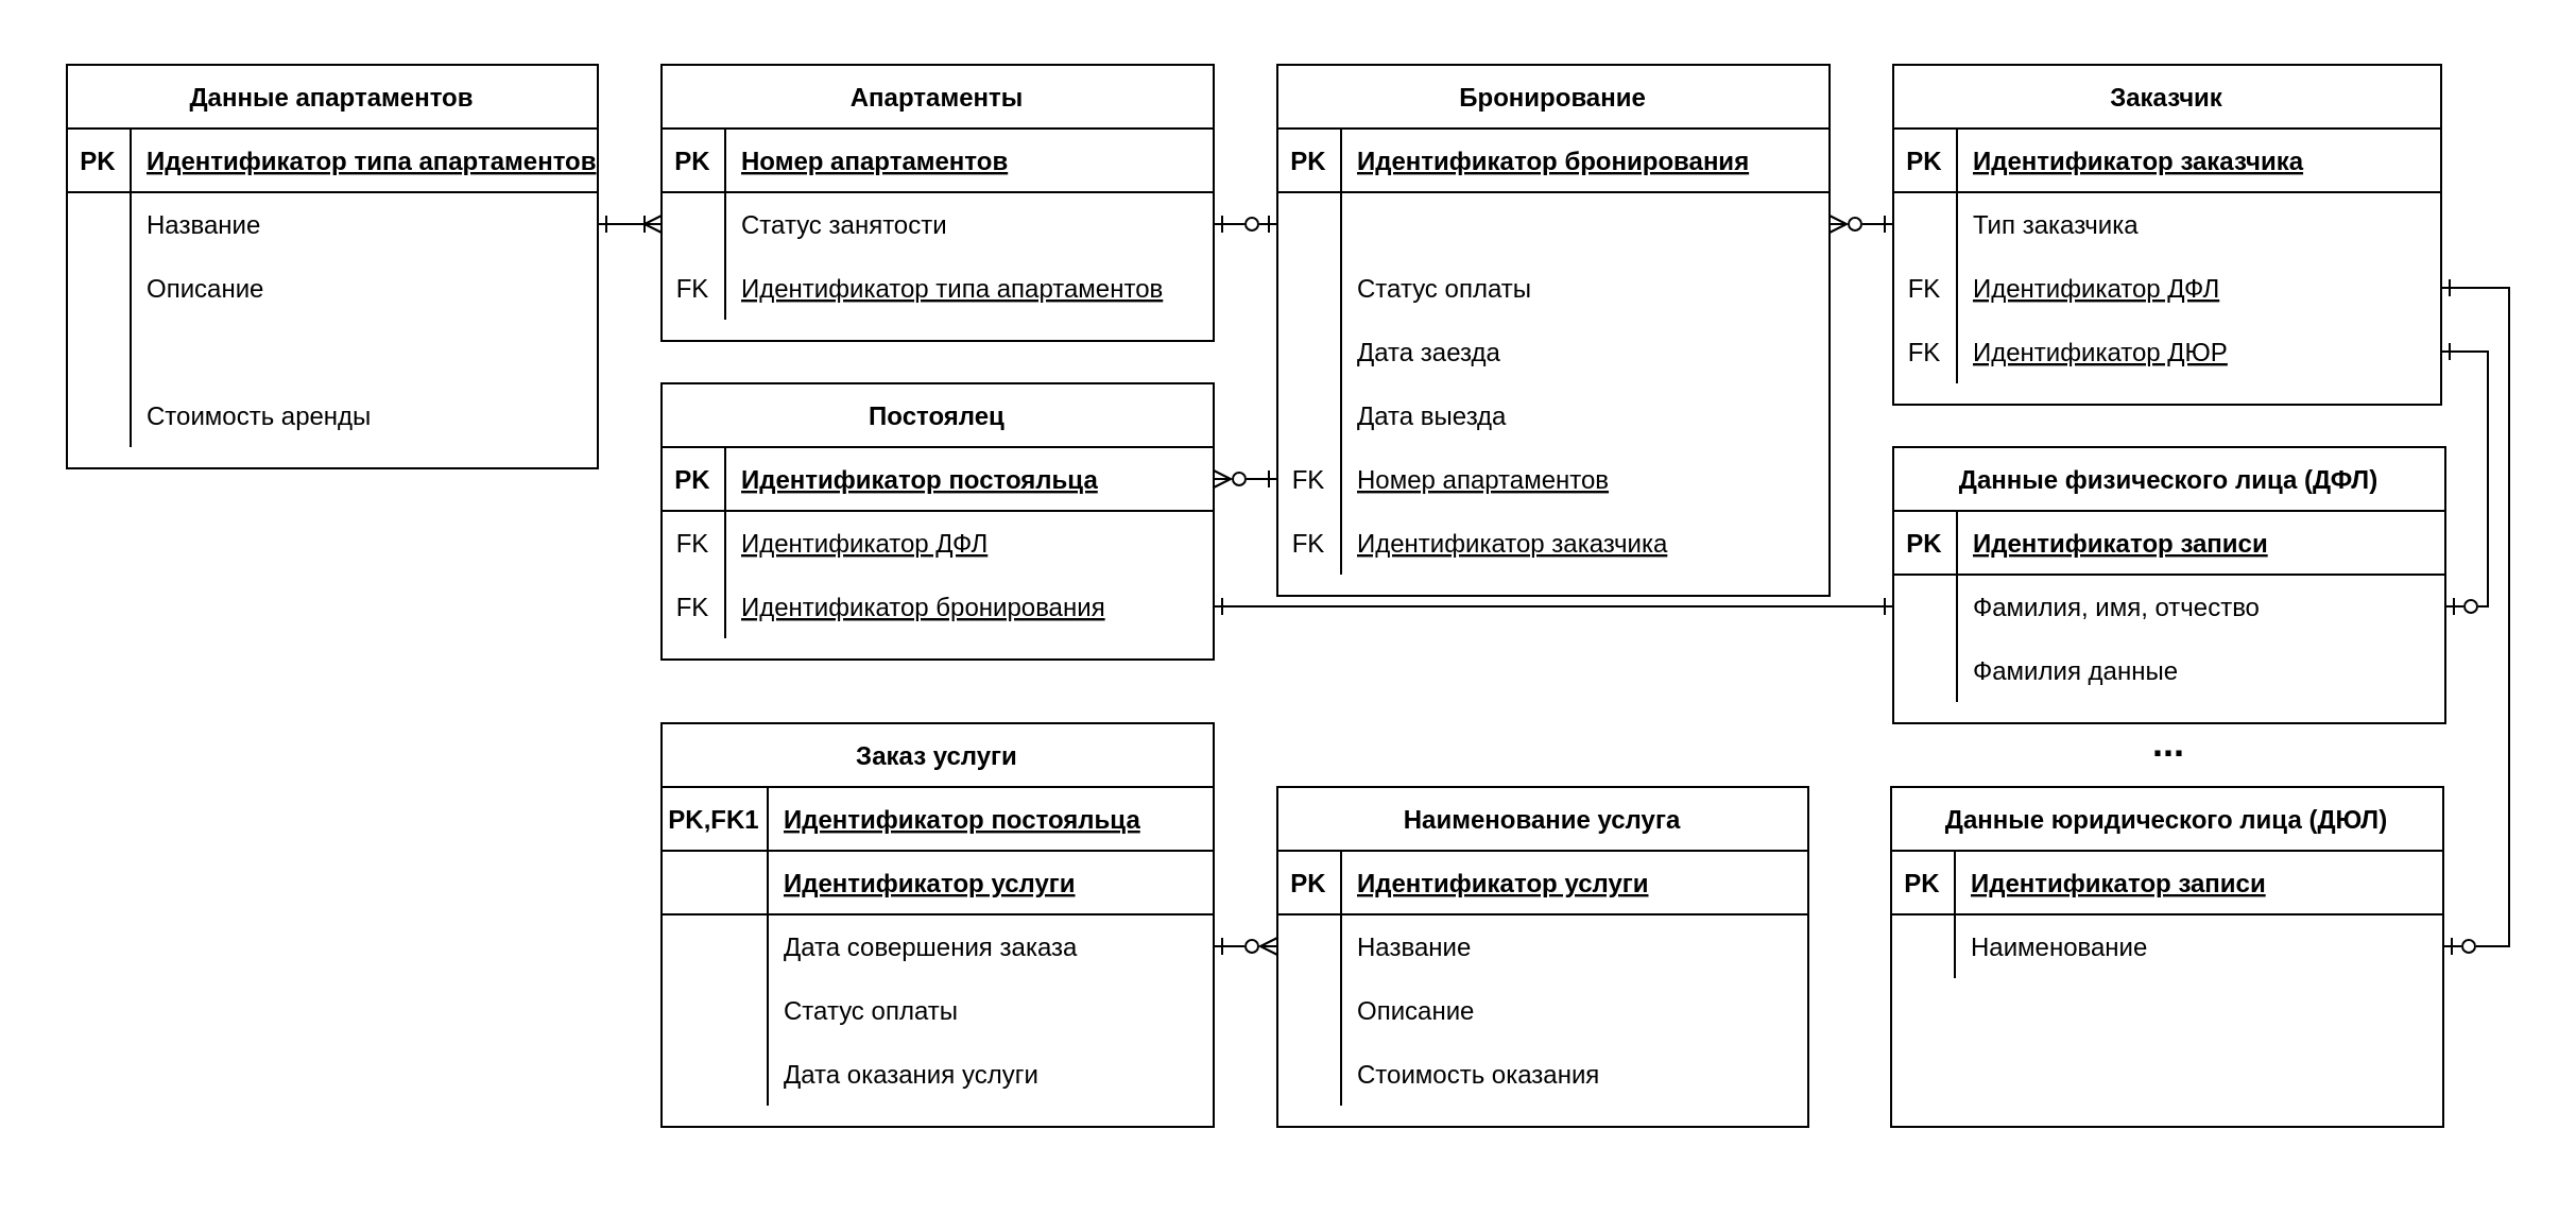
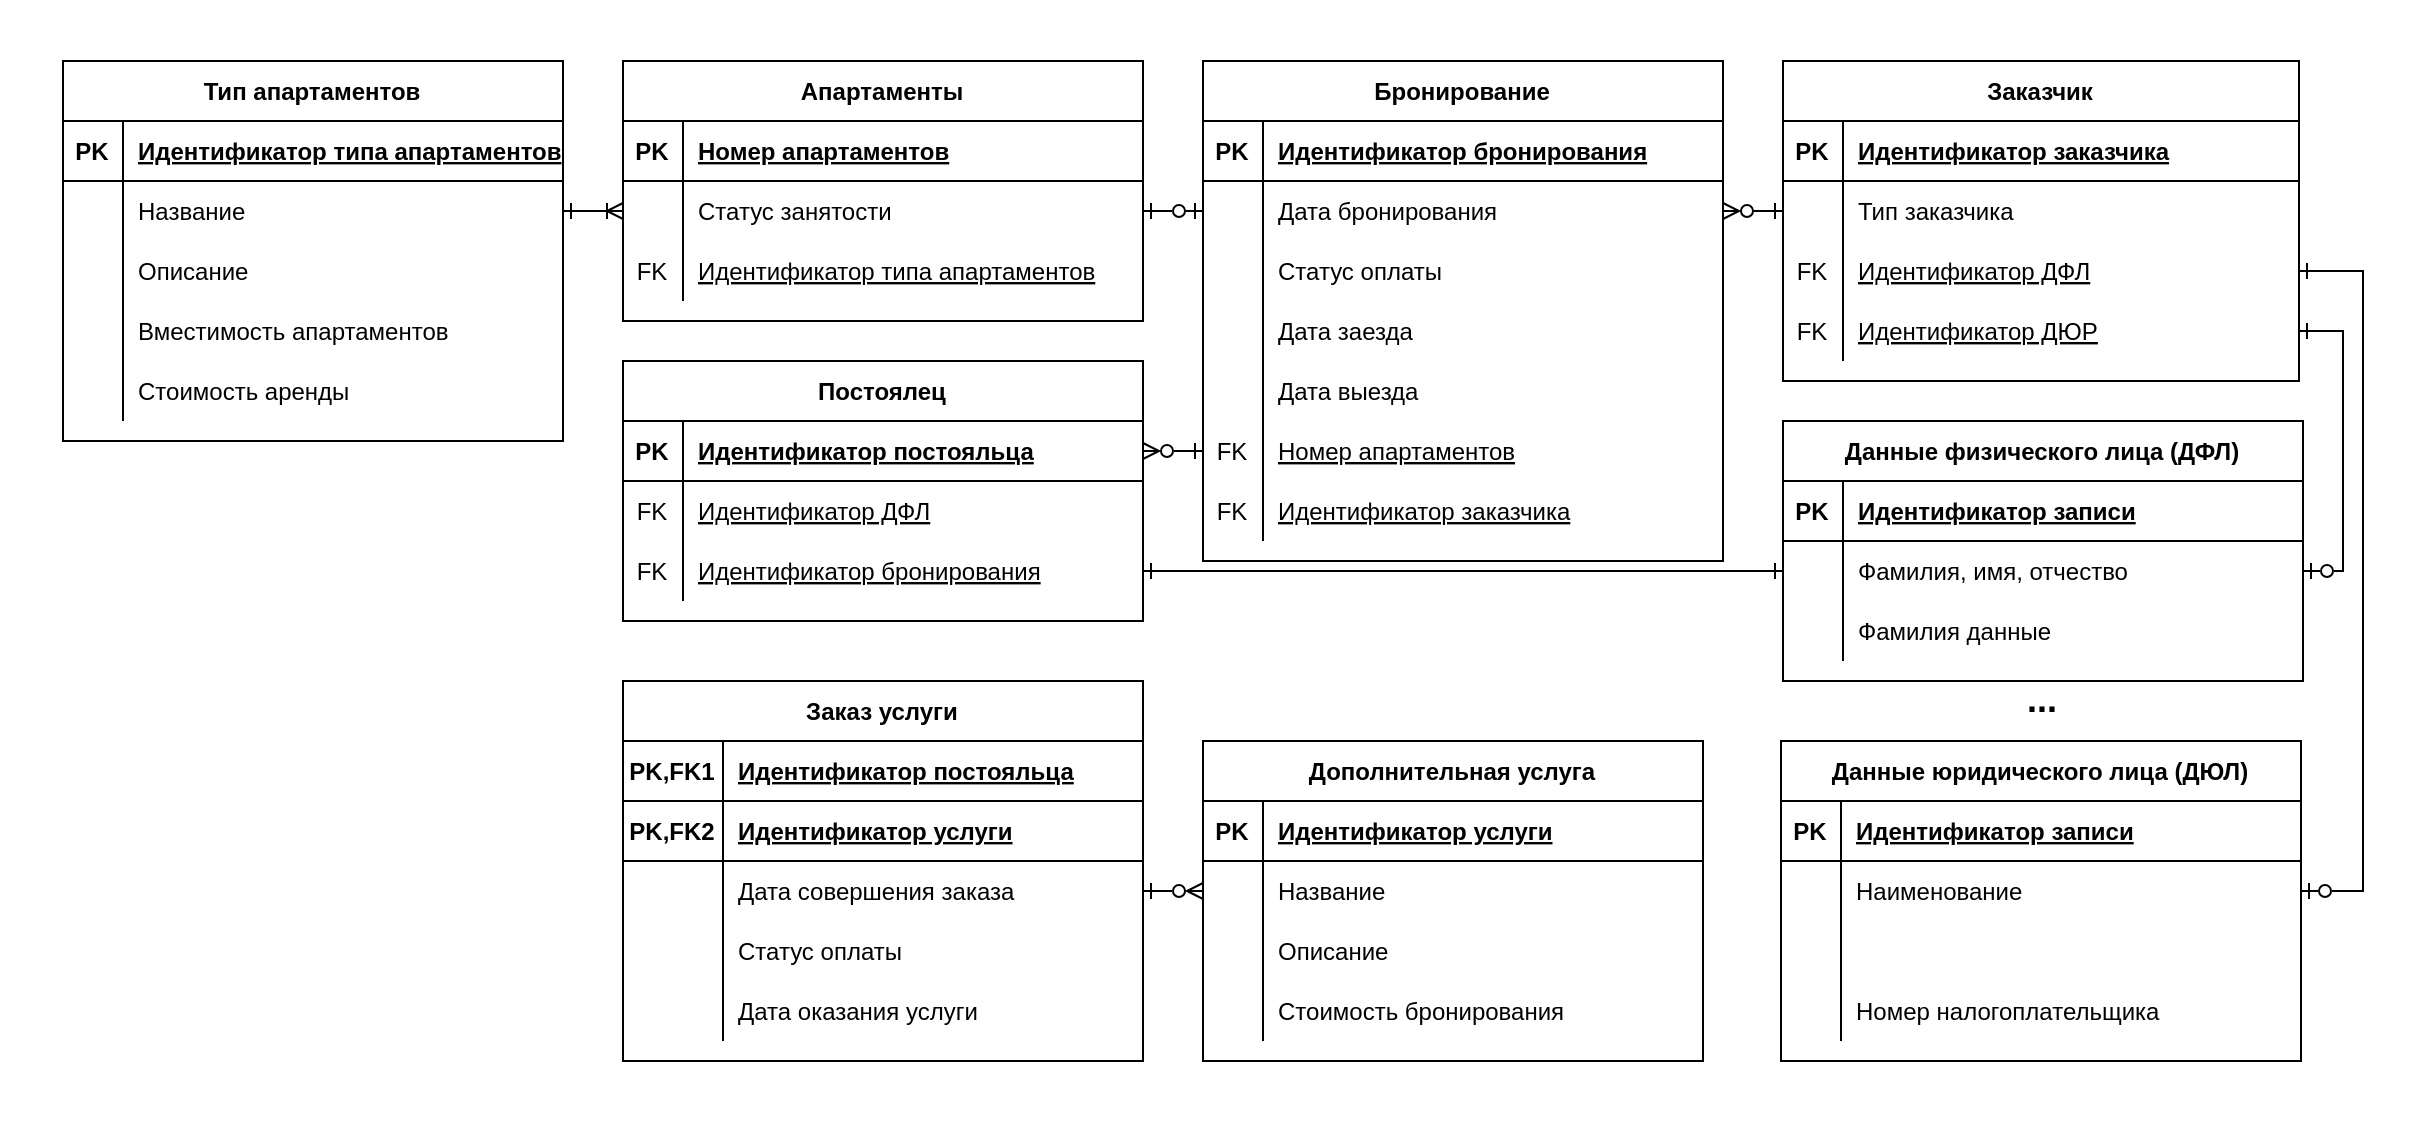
- <mxCell id="3" value="Данные апартаментов" style="shape=table;startSize=30;container=1;collapsible=1;childLayout=tableLayout;fixedRows=1;rowLines=0;fontStyle=1;align=center;resizeLast=1;" parent="1" vertex="1"><mxGeometry x="31" y="30" width="250" height="190" as="geometry" /></mxCell>
+ <mxCell id="3" value="Тип апартаментов" style="shape=table;startSize=30;container=1;collapsible=1;childLayout=tableLayout;fixedRows=1;rowLines=0;fontStyle=1;align=center;resizeLast=1;" parent="1" vertex="1"><mxGeometry x="31" y="30" width="250" height="190" as="geometry" /></mxCell>
+ <mxCell id="36" value="Дата бронирования" style="shape=partialRectangle;overflow=hidden;connectable=0;fillColor=none;top=0;left=0;bottom=0;right=0;align=left;spacingLeft=6;" parent="34" vertex="1"><mxGeometry x="30" width="230" height="30" as="geometry"><mxRectangle width="230" height="30" as="alternateBounds" /></mxGeometry></mxCell>
+ <mxCell id="15" value="Вместимость апартаментов" style="shape=partialRectangle;overflow=hidden;connectable=0;fillColor=none;top=0;left=0;bottom=0;right=0;align=left;spacingLeft=6;" parent="13" vertex="1"><mxGeometry x="30" width="220" height="30" as="geometry"><mxRectangle width="220" height="30" as="alternateBounds" /></mxGeometry></mxCell>
- <mxCell id="63" value="Наименование услуга" style="shape=table;startSize=30;container=1;collapsible=1;childLayout=tableLayout;fixedRows=1;rowLines=0;fontStyle=1;align=center;resizeLast=1;" parent="1" vertex="1"><mxGeometry x="601" y="370" width="250" height="160" as="geometry" /></mxCell>
+ <mxCell id="63" value="Дополнительная услуга" style="shape=table;startSize=30;container=1;collapsible=1;childLayout=tableLayout;fixedRows=1;rowLines=0;fontStyle=1;align=center;resizeLast=1;" parent="1" vertex="1"><mxGeometry x="601" y="370" width="250" height="160" as="geometry" /></mxCell>
+ <mxCell id="119" value="PK,FK2" style="shape=partialRectangle;overflow=hidden;connectable=0;fillColor=none;top=0;left=0;bottom=0;right=0;fontStyle=1;" parent="118" vertex="1"><mxGeometry width="50" height="30" as="geometry"><mxRectangle width="50" height="30" as="alternateBounds" /></mxGeometry></mxCell>
+ <mxCell id="110" value="Номер налогоплательщика" style="shape=partialRectangle;overflow=hidden;connectable=0;fillColor=none;top=0;left=0;bottom=0;right=0;align=left;spacingLeft=6;fontStyle=0" parent="108" vertex="1"><mxGeometry x="30" width="230" height="30" as="geometry"><mxRectangle width="230" height="30" as="alternateBounds" /></mxGeometry></mxCell>
- <mxCell id="75" value="Стоимость оказания" style="shape=partialRectangle;overflow=hidden;connectable=0;fillColor=none;top=0;left=0;bottom=0;right=0;align=left;spacingLeft=6;" parent="73" vertex="1"><mxGeometry x="30" width="220" height="30" as="geometry"><mxRectangle width="220" height="30" as="alternateBounds" /></mxGeometry></mxCell>
+ <mxCell id="75" value="Стоимость бронирования" style="shape=partialRectangle;overflow=hidden;connectable=0;fillColor=none;top=0;left=0;bottom=0;right=0;align=left;spacingLeft=6;" parent="73" vertex="1"><mxGeometry x="30" width="220" height="30" as="geometry"><mxRectangle width="220" height="30" as="alternateBounds" /></mxGeometry></mxCell>
